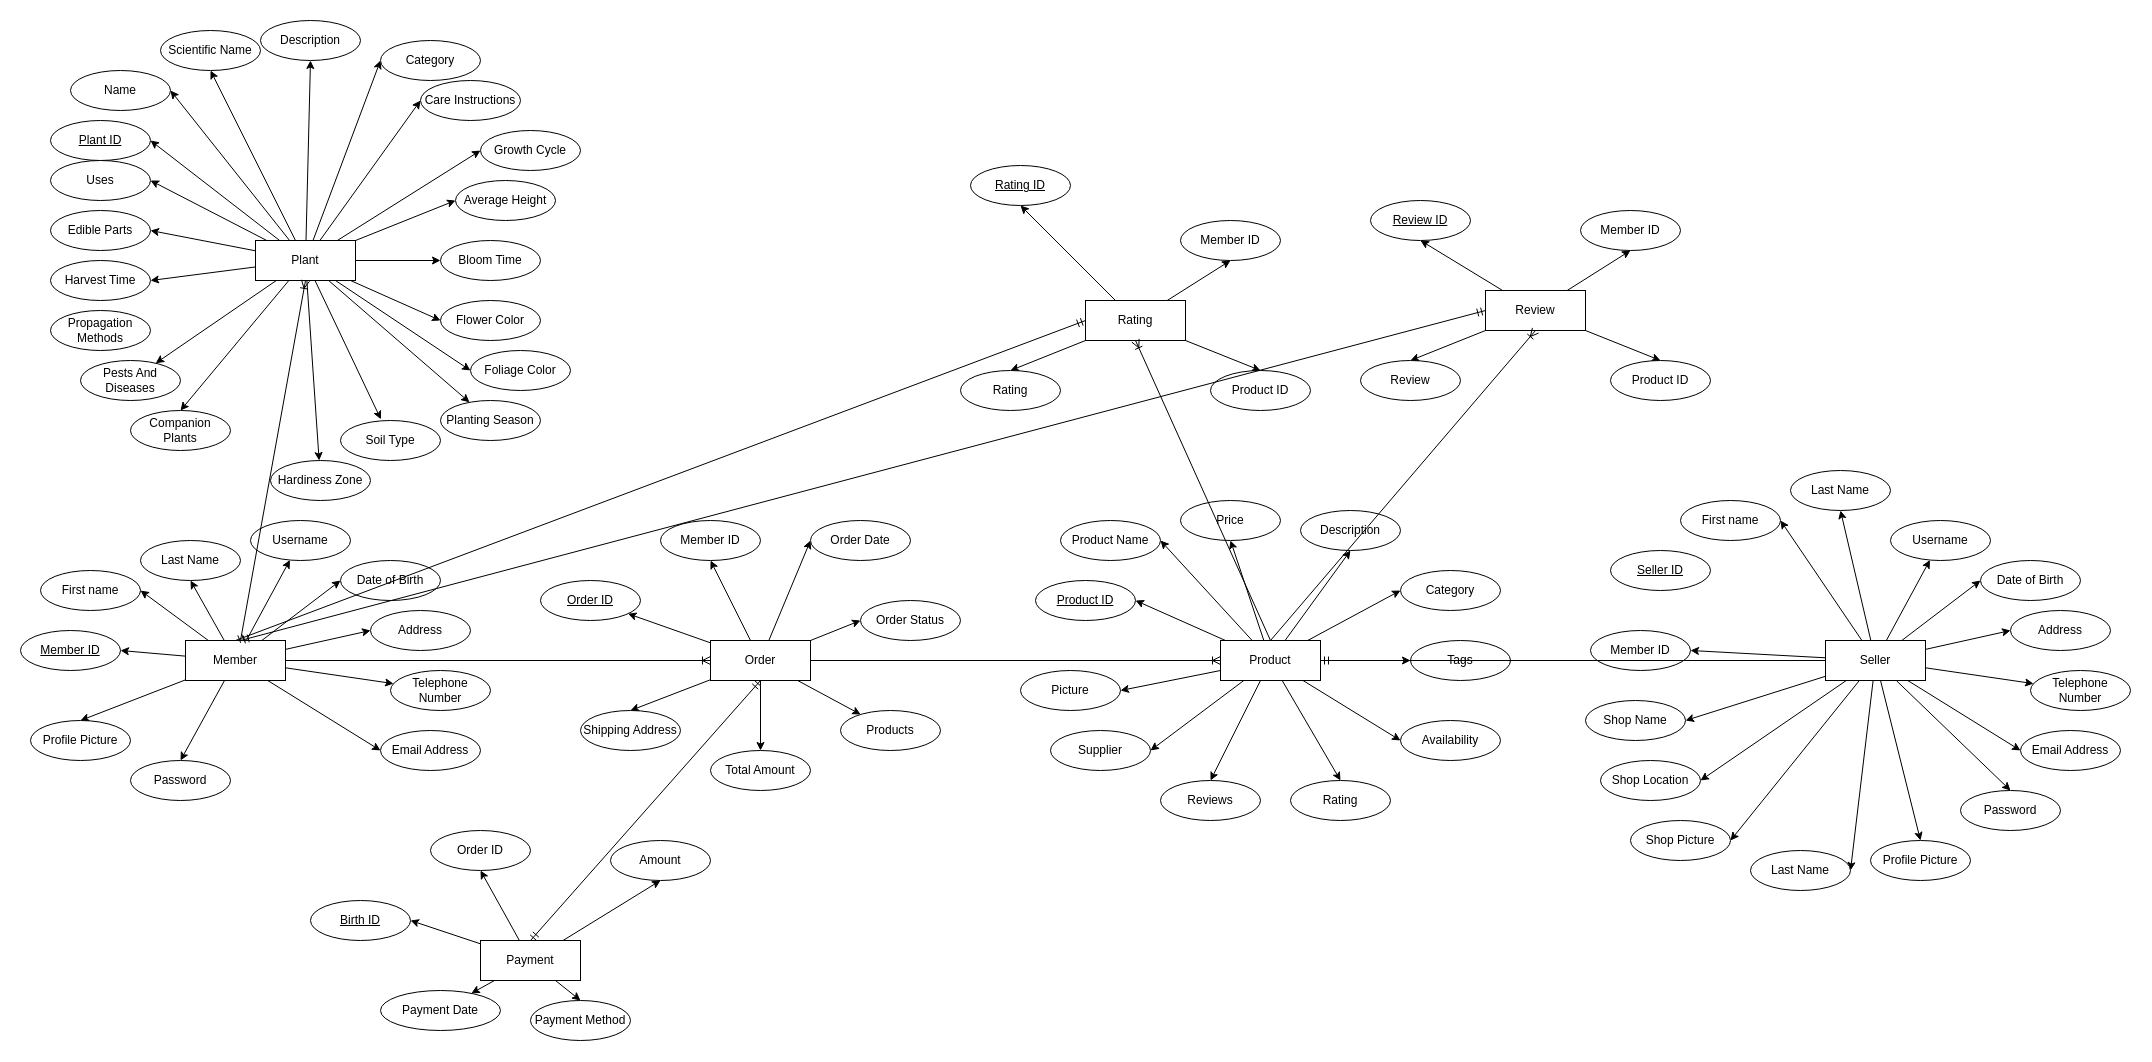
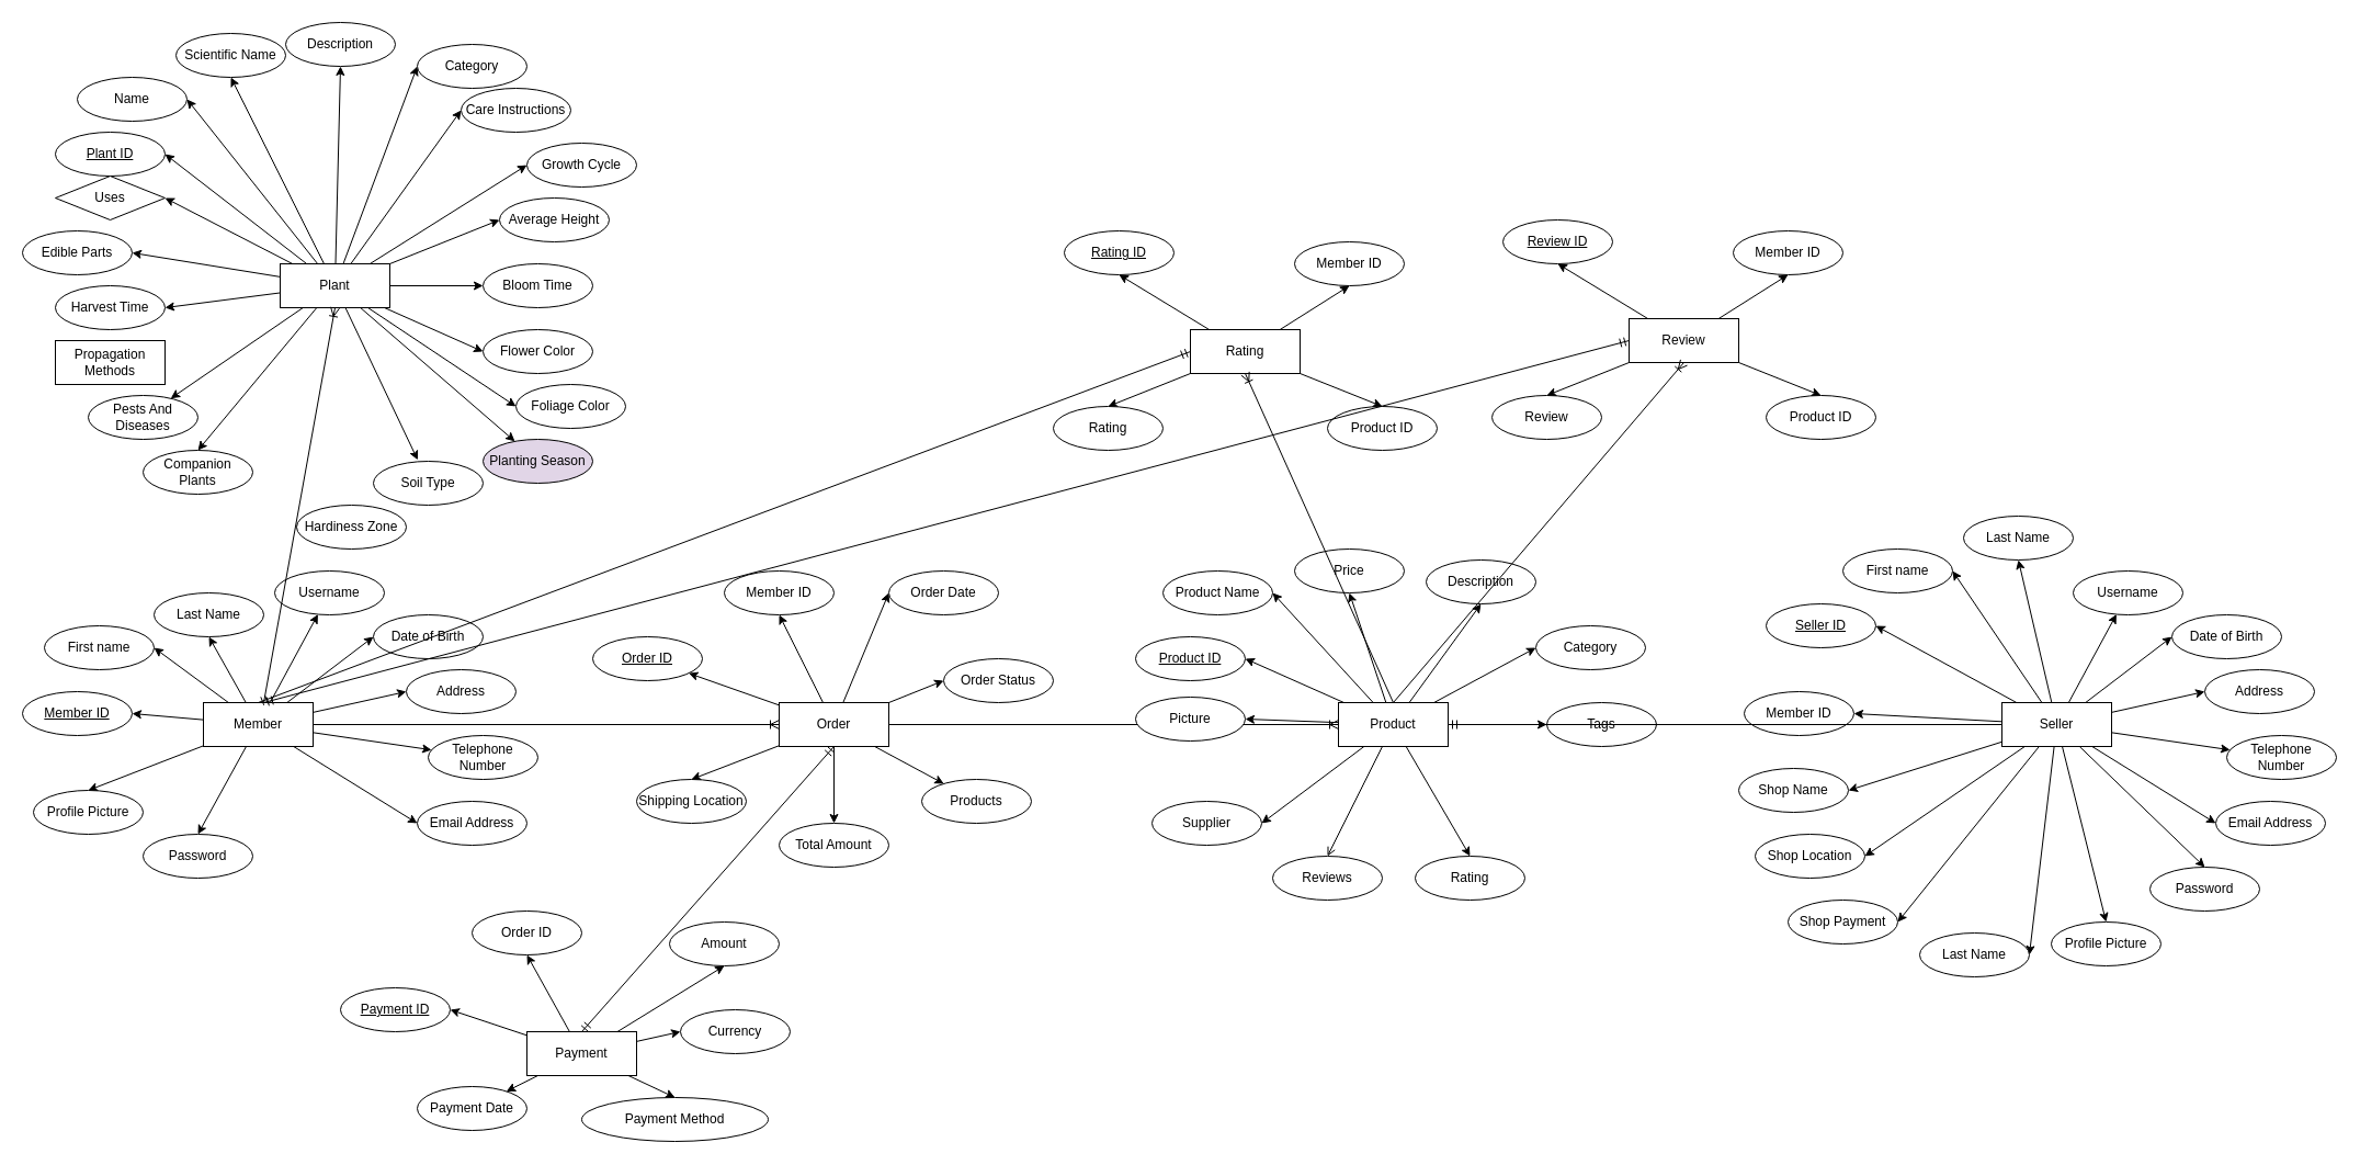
- <mxCell id="131" value="Uses" style="ellipse;whiteSpace=wrap;html=1;align=center;" vertex="1" parent="1"><mxGeometry x="50" y="160" width="100" height="40" as="geometry" /></mxCell>
+ <mxCell id="131" value="Uses" style="rhombus;whiteSpace=wrap;html=1;align=center;" vertex="1" parent="1"><mxGeometry x="50" y="160" width="100" height="40" as="geometry" /></mxCell>
- <mxCell id="82" value="Rating ID" style="ellipse;whiteSpace=wrap;html=1;align=center;fontStyle=4;" vertex="1" parent="1"><mxGeometry x="970" y="165" width="100" height="40" as="geometry" /></mxCell>
+ <mxCell id="82" value="Rating ID" style="ellipse;whiteSpace=wrap;html=1;align=center;fontStyle=4;" vertex="1" parent="1"><mxGeometry x="970" y="210" width="100" height="40" as="geometry" /></mxCell>
- <mxCell id="132" value="Edible Parts" style="ellipse;whiteSpace=wrap;html=1;align=center;" vertex="1" parent="1"><mxGeometry x="50" y="210" width="100" height="40" as="geometry" /></mxCell>
+ <mxCell id="132" value="Edible Parts" style="ellipse;whiteSpace=wrap;html=1;align=center;" vertex="1" parent="1"><mxGeometry x="20" y="210" width="100" height="40" as="geometry" /></mxCell>
- <mxCell id="134" value="Propagation Methods" style="ellipse;whiteSpace=wrap;html=1;align=center;" vertex="1" parent="1"><mxGeometry x="50" y="310" width="100" height="40" as="geometry" /></mxCell>
+ <mxCell id="134" value="Propagation Methods" style="whiteSpace=wrap;html=1;align=center;rounded=0;" vertex="1" parent="1"><mxGeometry x="50" y="310" width="100" height="40" as="geometry" /></mxCell>
- <mxCell id="108" style="rounded=0;orthogonalLoop=1;jettySize=auto;html=1;" edge="1" parent="1" source="116" target="130"><mxGeometry relative="1" as="geometry" /></mxCell>
- <mxCell id="128" value="Planting Season" style="ellipse;whiteSpace=wrap;html=1;align=center;" vertex="1" parent="1"><mxGeometry x="440" y="400" width="100" height="40" as="geometry" /></mxCell>
+ <mxCell id="128" value="Planting Season" style="ellipse;whiteSpace=wrap;html=1;align=center;fillColor=#e1d5e7;" vertex="1" parent="1"><mxGeometry x="440" y="400" width="100" height="40" as="geometry" /></mxCell>
+ <mxCell id="140" style="rounded=0;orthogonalLoop=1;jettySize=auto;html=1;entryX=1;entryY=0.5;entryDx=0;entryDy=0;labelBackgroundColor=none;fontColor=default;" edge="1" parent="1" source="155" target="156"><mxGeometry relative="1" as="geometry" /></mxCell>
- <mxCell id="62" value="Picture" style="ellipse;whiteSpace=wrap;html=1;align=center;labelBackgroundColor=none;" parent="1" vertex="1"><mxGeometry x="1020" y="670" width="100" height="40" as="geometry" /></mxCell>
+ <mxCell id="62" value="Picture" style="ellipse;whiteSpace=wrap;html=1;align=center;labelBackgroundColor=none;" parent="1" vertex="1"><mxGeometry x="1035" y="635" width="100" height="40" as="geometry" /></mxCell>
- <mxCell id="45" style="rounded=0;orthogonalLoop=1;jettySize=auto;html=1;entryX=0;entryY=0.5;entryDx=0;entryDy=0;labelBackgroundColor=none;fontColor=default;" parent="1" source="50" target="58" edge="1"><mxGeometry relative="1" as="geometry" /></mxCell>
- <mxCell id="37" value="Shipping Address" style="ellipse;whiteSpace=wrap;html=1;align=center;labelBackgroundColor=none;" parent="1" vertex="1"><mxGeometry x="580" y="710" width="100" height="40" as="geometry" /></mxCell>
+ <mxCell id="37" value="Shipping Location" style="ellipse;whiteSpace=wrap;html=1;align=center;labelBackgroundColor=none;" parent="1" vertex="1"><mxGeometry x="580" y="710" width="100" height="40" as="geometry" /></mxCell>
- <mxCell id="58" value="Availability" style="ellipse;whiteSpace=wrap;html=1;align=center;labelBackgroundColor=none;" parent="1" vertex="1"><mxGeometry x="1400" y="720" width="100" height="40" as="geometry" /></mxCell>
- <mxCell id="47" style="rounded=0;orthogonalLoop=1;jettySize=auto;html=1;entryX=0.5;entryY=0;entryDx=0;entryDy=0;labelBackgroundColor=none;fontColor=default;" parent="1" source="50" target="60" edge="1"><mxGeometry relative="1" as="geometry" /></mxCell>
+ <mxCell id="47" style="rounded=0;orthogonalLoop=1;jettySize=auto;html=1;entryX=0.5;entryY=0;entryDx=0;entryDy=0;labelBackgroundColor=none;fontColor=default;endArrow=open;" parent="1" source="50" target="60" edge="1"><mxGeometry relative="1" as="geometry" /></mxCell>
- <mxCell id="170" value="Shop Picture" style="ellipse;whiteSpace=wrap;html=1;align=center;labelBackgroundColor=none;" vertex="1" parent="1"><mxGeometry x="1630" y="820" width="100" height="40" as="geometry" /></mxCell>
+ <mxCell id="170" value="Shop Payment" style="ellipse;whiteSpace=wrap;html=1;align=center;labelBackgroundColor=none;" vertex="1" parent="1"><mxGeometry x="1630" y="820" width="100" height="40" as="geometry" /></mxCell>
- <mxCell id="71" value="Birth ID" style="ellipse;whiteSpace=wrap;html=1;align=center;fontStyle=4;labelBackgroundColor=none;" parent="1" vertex="1"><mxGeometry x="310" y="900" width="100" height="40" as="geometry" /></mxCell>
+ <mxCell id="71" value="Payment ID" style="ellipse;whiteSpace=wrap;html=1;align=center;fontStyle=4;labelBackgroundColor=none;" parent="1" vertex="1"><mxGeometry x="310" y="900" width="100" height="40" as="geometry" /></mxCell>
+ <mxCell id="74" value="Currency" style="ellipse;whiteSpace=wrap;html=1;align=center;labelBackgroundColor=none;" parent="1" vertex="1"><mxGeometry x="620" y="920" width="100" height="40" as="geometry" /></mxCell>
+ <mxCell id="66" style="rounded=0;orthogonalLoop=1;jettySize=auto;html=1;entryX=0;entryY=0.5;entryDx=0;entryDy=0;labelBackgroundColor=none;fontColor=default;" parent="1" source="69" target="74" edge="1"><mxGeometry relative="1" as="geometry" /></mxCell>
- <mxCell id="76" value="Payment Date" style="ellipse;whiteSpace=wrap;html=1;align=center;labelBackgroundColor=none;" parent="1" vertex="1"><mxGeometry x="380" y="990" width="120" height="40" as="geometry" /></mxCell>
+ <mxCell id="76" value="Payment Date" style="ellipse;whiteSpace=wrap;html=1;align=center;labelBackgroundColor=none;" parent="1" vertex="1"><mxGeometry x="380" y="990" width="100" height="40" as="geometry" /></mxCell>
- <mxCell id="75" value="Payment Method" style="ellipse;whiteSpace=wrap;html=1;align=center;labelBackgroundColor=none;" parent="1" vertex="1"><mxGeometry x="530" y="1000" width="100" height="40" as="geometry" /></mxCell>
+ <mxCell id="75" value="Payment Method" style="ellipse;whiteSpace=wrap;html=1;align=center;labelBackgroundColor=none;" parent="1" vertex="1"><mxGeometry x="530" y="1000" width="170" height="40" as="geometry" /></mxCell>
